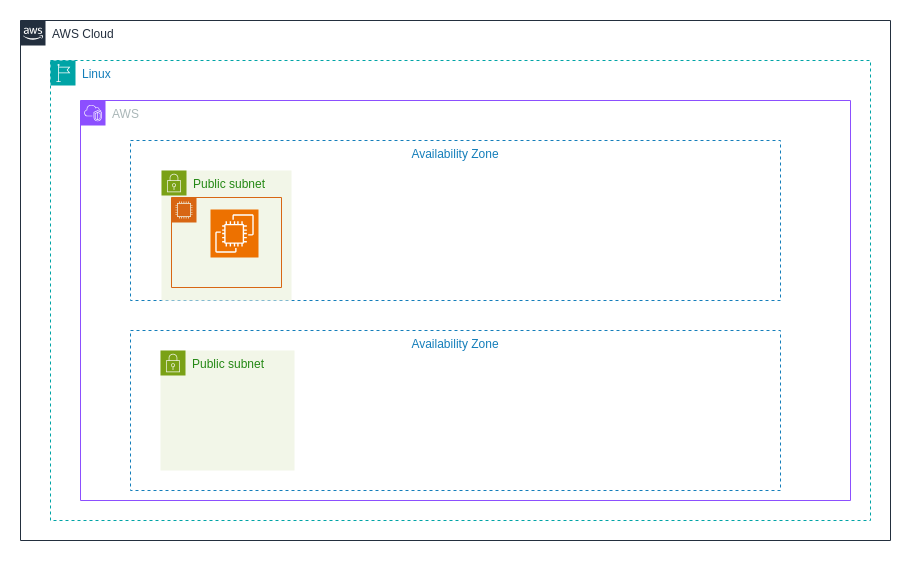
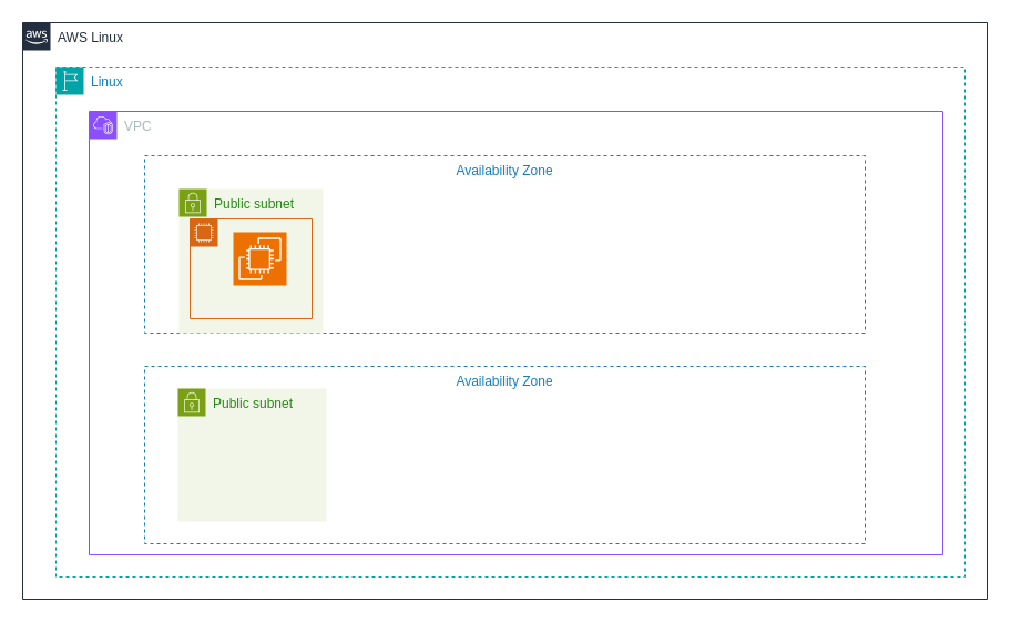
- <mxCell id="2" value="AWS Cloud" style="points=[[0,0],[0.25,0],[0.5,0],[0.75,0],[1,0],[1,0.25],[1,0.5],[1,0.75],[1,1],[0.75,1],[0.5,1],[0.25,1],[0,1],[0,0.75],[0,0.5],[0,0.25]];outlineConnect=0;gradientColor=none;html=1;whiteSpace=wrap;fontSize=12;fontStyle=0;container=1;pointerEvents=0;collapsible=0;recursiveResize=0;shape=mxgraph.aws4.group;grIcon=mxgraph.aws4.group_aws_cloud_alt;strokeColor=#232F3E;fillColor=none;verticalAlign=top;align=left;spacingLeft=30;fontColor=#232F3E;dashed=0;" vertex="1" parent="1"><mxGeometry x="20" y="20" width="870" height="520" as="geometry" /></mxCell>
+ <mxCell id="2" value="AWS Linux" style="points=[[0,0],[0.25,0],[0.5,0],[0.75,0],[1,0],[1,0.25],[1,0.5],[1,0.75],[1,1],[0.75,1],[0.5,1],[0.25,1],[0,1],[0,0.75],[0,0.5],[0,0.25]];outlineConnect=0;gradientColor=none;html=1;whiteSpace=wrap;fontSize=12;fontStyle=0;container=1;pointerEvents=0;collapsible=0;recursiveResize=0;shape=mxgraph.aws4.group;grIcon=mxgraph.aws4.group_aws_cloud_alt;strokeColor=#232F3E;fillColor=none;verticalAlign=top;align=left;spacingLeft=30;fontColor=#232F3E;dashed=0;" vertex="1" parent="1"><mxGeometry x="20" y="20" width="870" height="520" as="geometry" /></mxCell>
- <mxCell id="4" value="AWS" style="points=[[0,0],[0.25,0],[0.5,0],[0.75,0],[1,0],[1,0.25],[1,0.5],[1,0.75],[1,1],[0.75,1],[0.5,1],[0.25,1],[0,1],[0,0.75],[0,0.5],[0,0.25]];outlineConnect=0;gradientColor=none;html=1;whiteSpace=wrap;fontSize=12;fontStyle=0;container=1;pointerEvents=0;collapsible=0;recursiveResize=0;shape=mxgraph.aws4.group;grIcon=mxgraph.aws4.group_vpc2;strokeColor=#8C4FFF;fillColor=none;verticalAlign=top;align=left;spacingLeft=30;fontColor=#AAB7B8;dashed=0;" vertex="1" parent="3"><mxGeometry x="30" y="40" width="770" height="400" as="geometry" /></mxCell>
+ <mxCell id="4" value="VPC" style="points=[[0,0],[0.25,0],[0.5,0],[0.75,0],[1,0],[1,0.25],[1,0.5],[1,0.75],[1,1],[0.75,1],[0.5,1],[0.25,1],[0,1],[0,0.75],[0,0.5],[0,0.25]];outlineConnect=0;gradientColor=none;html=1;whiteSpace=wrap;fontSize=12;fontStyle=0;container=1;pointerEvents=0;collapsible=0;recursiveResize=0;shape=mxgraph.aws4.group;grIcon=mxgraph.aws4.group_vpc2;strokeColor=#8C4FFF;fillColor=none;verticalAlign=top;align=left;spacingLeft=30;fontColor=#AAB7B8;dashed=0;" vertex="1" parent="3"><mxGeometry x="30" y="40" width="770" height="400" as="geometry" /></mxCell>
